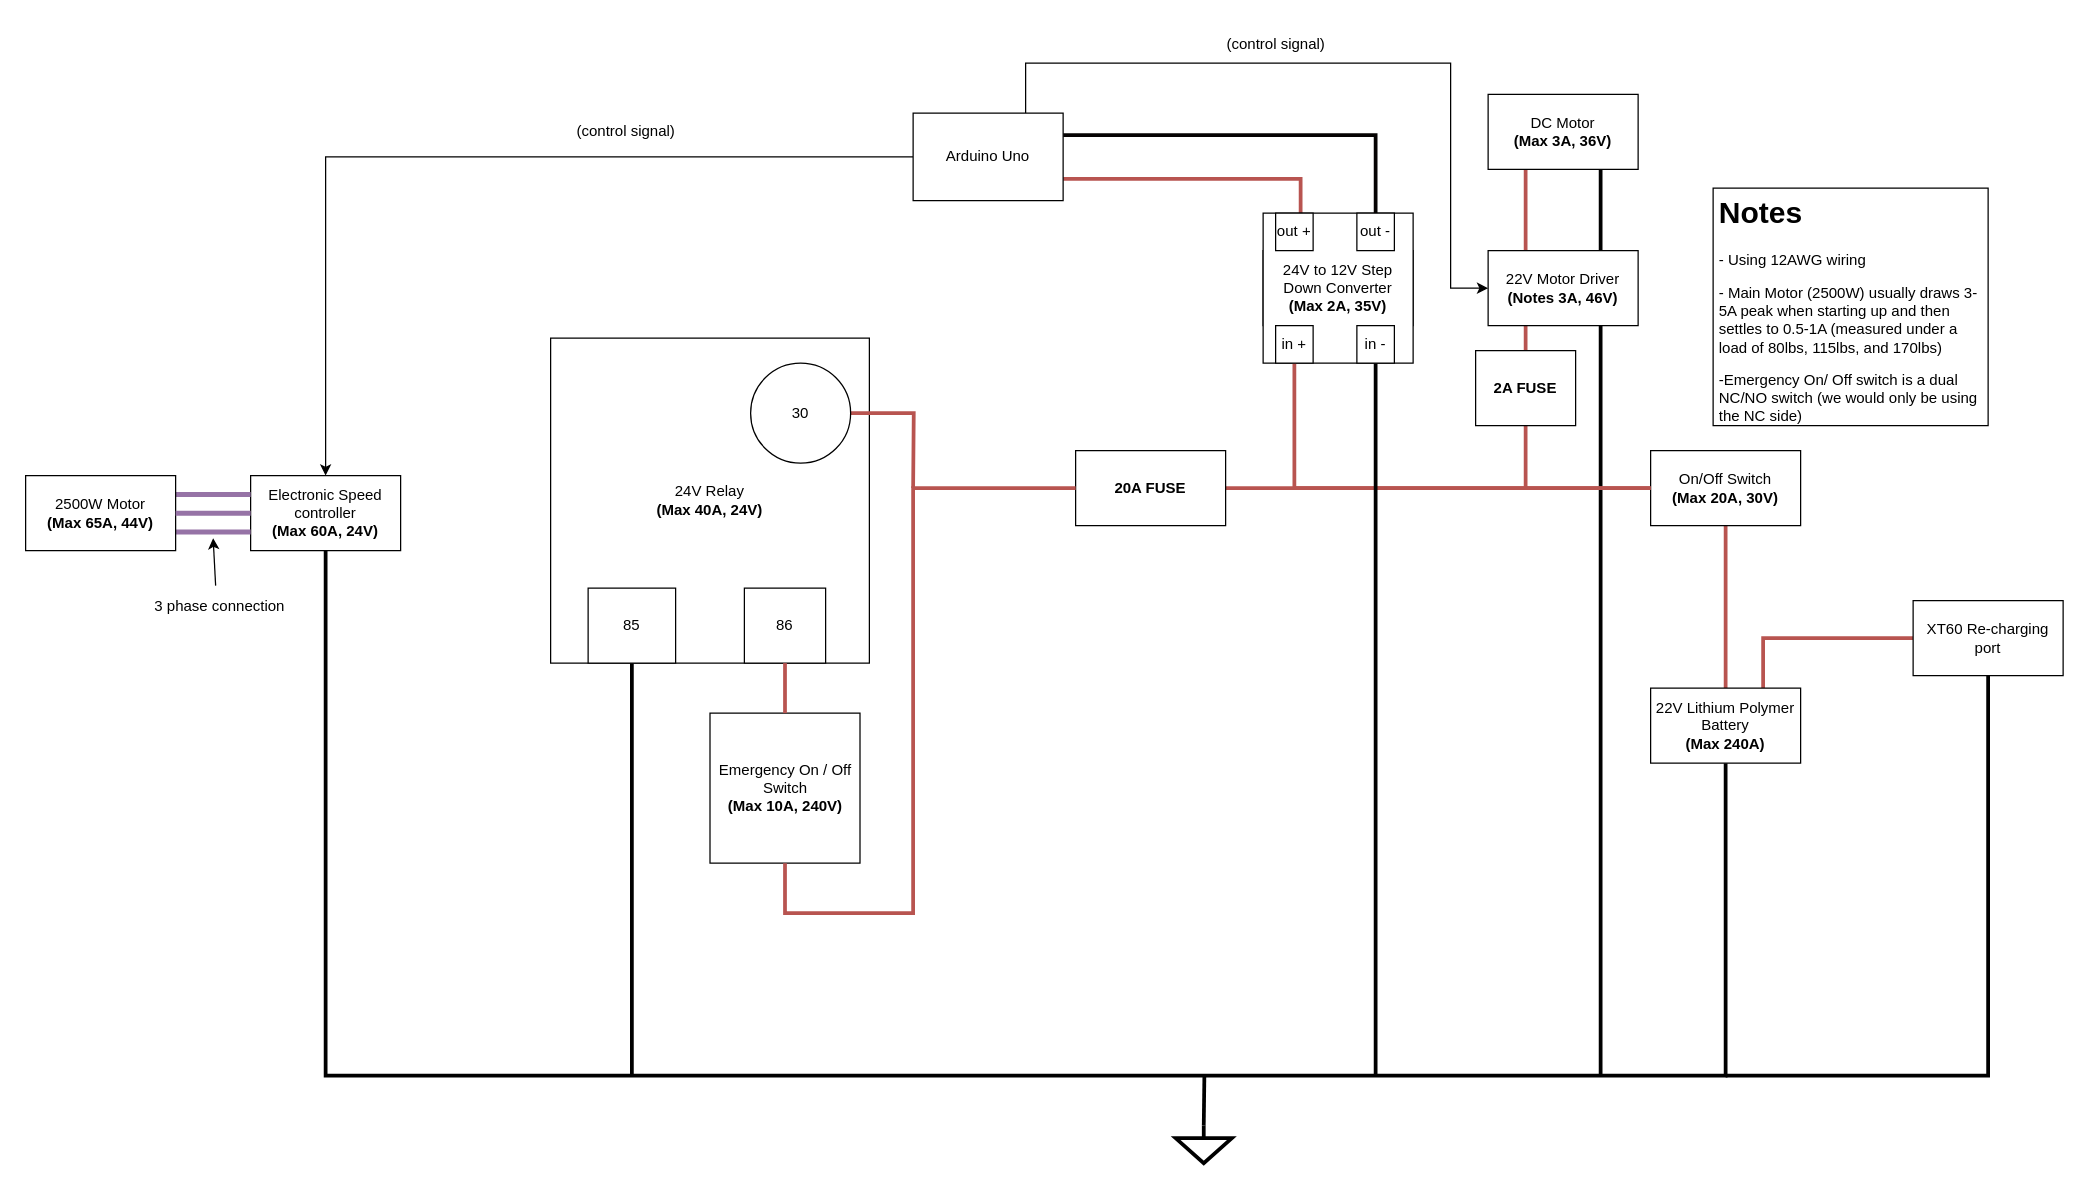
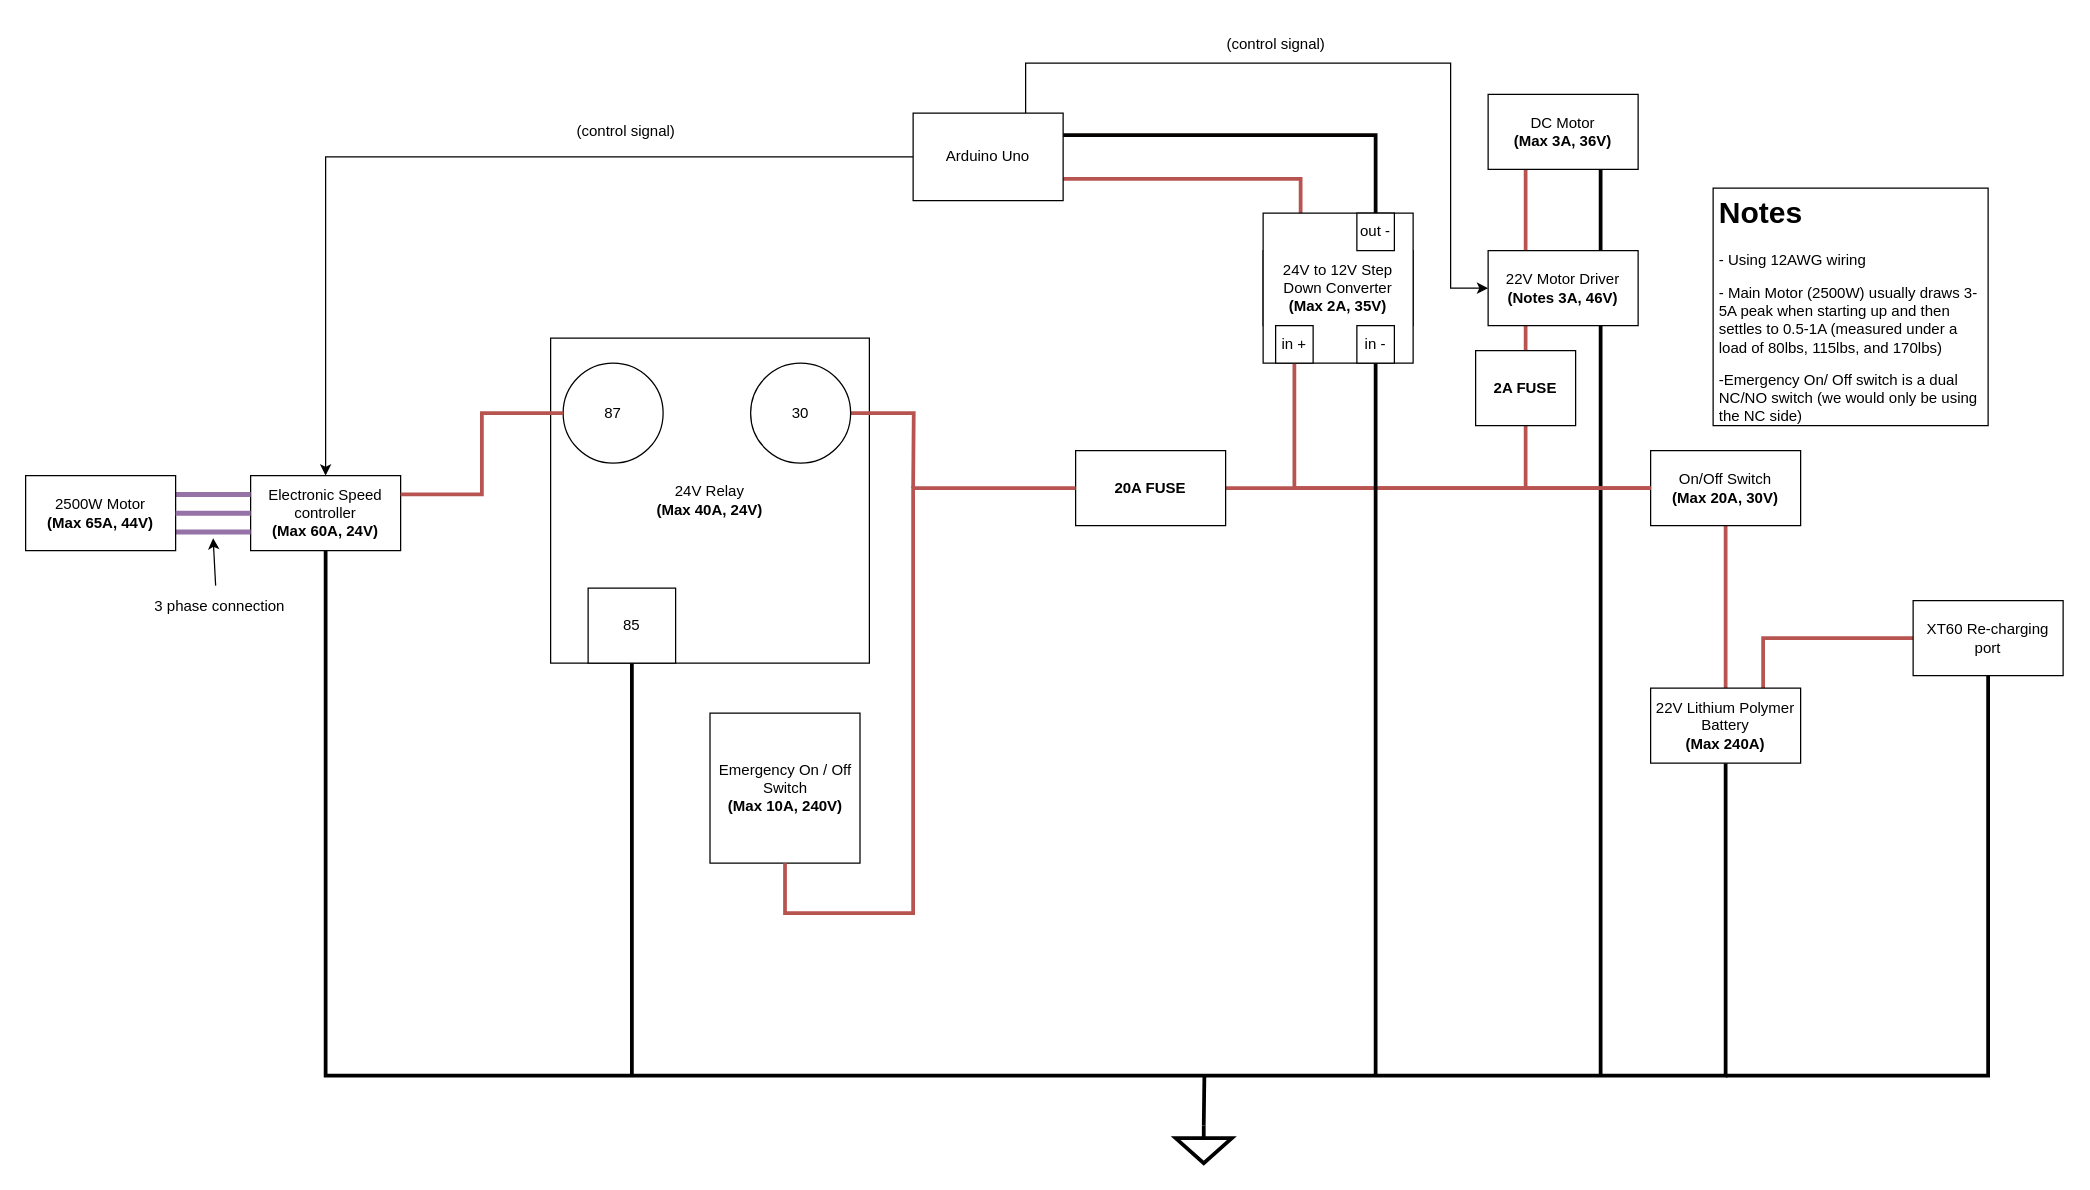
- <mxCell id="44" value="out +" style="whiteSpace=wrap;html=1;aspect=fixed;" parent="1" vertex="1"><mxGeometry x="1020" y="170" width="30" height="30" as="geometry" /></mxCell>
+ <mxCell id="8" value="87" style="ellipse;whiteSpace=wrap;html=1;aspect=fixed;" parent="1" vertex="1"><mxGeometry x="450" y="290" width="80" height="80" as="geometry" /></mxCell>
+ <mxCell id="12" value="" style="endArrow=none;html=1;rounded=0;entryX=0;entryY=0.5;entryDx=0;entryDy=0;exitX=1;exitY=0.25;exitDx=0;exitDy=0;strokeWidth=3;fillColor=#f8cecc;strokeColor=#b85450;edgeStyle=orthogonalEdgeStyle;" parent="1" source="3" target="8" edge="1"><mxGeometry width="50" height="50" relative="1" as="geometry"><mxPoint x="345" y="480" as="sourcePoint" /><mxPoint x="395" y="430" as="targetPoint" /></mxGeometry></mxCell>
- <mxCell id="7" value="86" style="rounded=0;whiteSpace=wrap;html=1;" parent="1" vertex="1"><mxGeometry x="595" y="470" width="65" height="60" as="geometry" /></mxCell>
- <mxCell id="13" value="" style="endArrow=none;html=1;rounded=0;exitX=0.5;exitY=0;exitDx=0;exitDy=0;entryX=0.5;entryY=1;entryDx=0;entryDy=0;strokeWidth=3;fillColor=#f8cecc;strokeColor=#b85450;" parent="1" source="11" target="7" edge="1"><mxGeometry width="50" height="50" relative="1" as="geometry"><mxPoint x="550" y="550" as="sourcePoint" /><mxPoint x="600" y="500" as="targetPoint" /></mxGeometry></mxCell>
